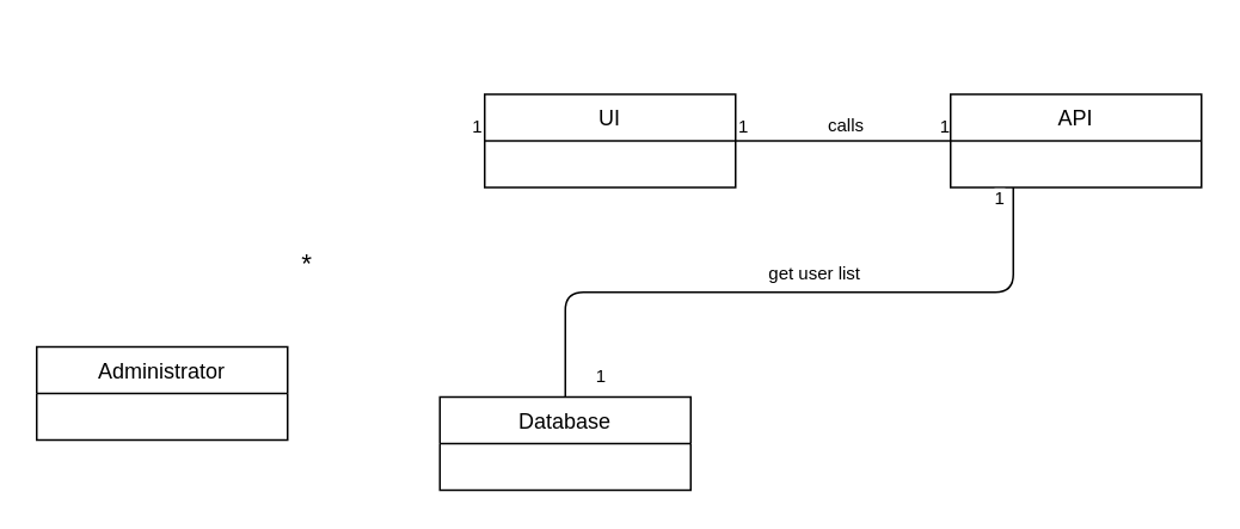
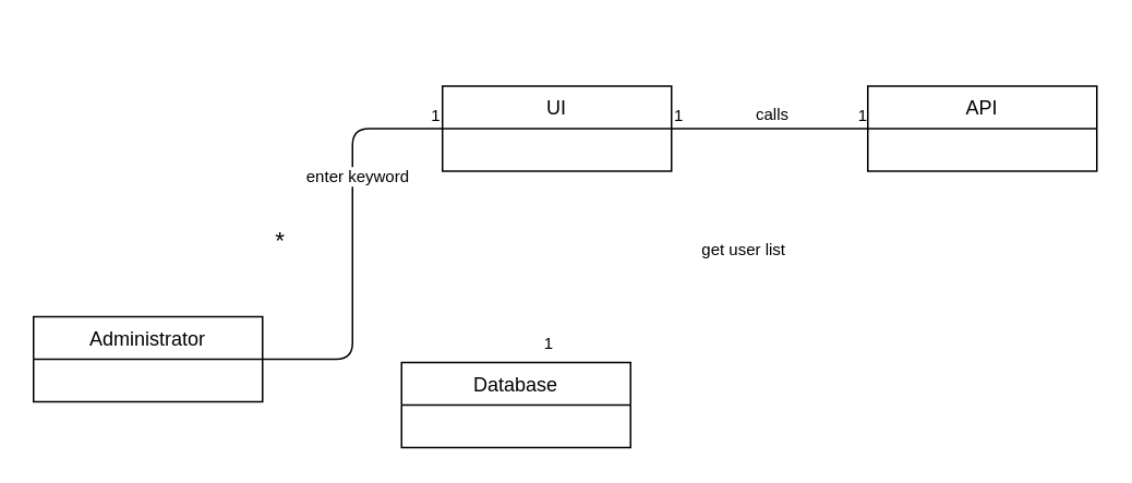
- <mxCell id="16" value="get user list" style="resizable=0;html=1;align=right;verticalAlign=bottom;labelBackgroundColor=#ffffff;fontSize=10;" parent="1" connectable="0" vertex="1"><mxGeometry x="490" y="104" as="geometry"><mxPoint x="-10" y="56" as="offset" /></mxGeometry></mxCell>
+ <mxCell id="16" value="get user list" style="resizable=0;html=1;align=right;verticalAlign=bottom;labelBackgroundColor=#ffffff;fontSize=10;fillColor=#f8cecc;" parent="1" connectable="0" vertex="1"><mxGeometry x="490" y="104" as="geometry"><mxPoint x="-10" y="56" as="offset" /></mxGeometry></mxCell>
+ <mxCell id="6" value="" style="endArrow=none;html=1;edgeStyle=orthogonalEdgeStyle;entryX=0;entryY=0.5;entryDx=0;entryDy=0;exitX=1;exitY=0.5;exitDx=0;exitDy=0;" parent="1" source="2" target="4" edge="1"><mxGeometry relative="1" as="geometry"><mxPoint x="160" y="147" as="sourcePoint" /><mxPoint x="240" y="106" as="targetPoint" /></mxGeometry></mxCell>
+ <mxCell id="7" value="enter keyword" style="resizable=0;html=1;align=right;verticalAlign=bottom;labelBackgroundColor=#ffffff;fontSize=10;" parent="6" connectable="0" vertex="1"><mxGeometry x="1" relative="1" as="geometry"><mxPoint x="-20" y="37" as="offset" /></mxGeometry></mxCell>
- <mxCell id="14" value="" style="endArrow=none;html=1;edgeStyle=orthogonalEdgeStyle;exitX=0.25;exitY=1;exitDx=0;exitDy=0;" parent="1" source="5" target="3" edge="1"><mxGeometry relative="1" as="geometry"><mxPoint x="580" y="146" as="sourcePoint" /><mxPoint x="700" y="146" as="targetPoint" /></mxGeometry></mxCell>
- <mxCell id="15" value="1" style="resizable=0;html=1;align=left;verticalAlign=bottom;labelBackgroundColor=#ffffff;fontSize=10;" parent="14" connectable="0" vertex="1"><mxGeometry x="-1" relative="1" as="geometry"><mxPoint x="-12" y="14" as="offset" /></mxGeometry></mxCell>
